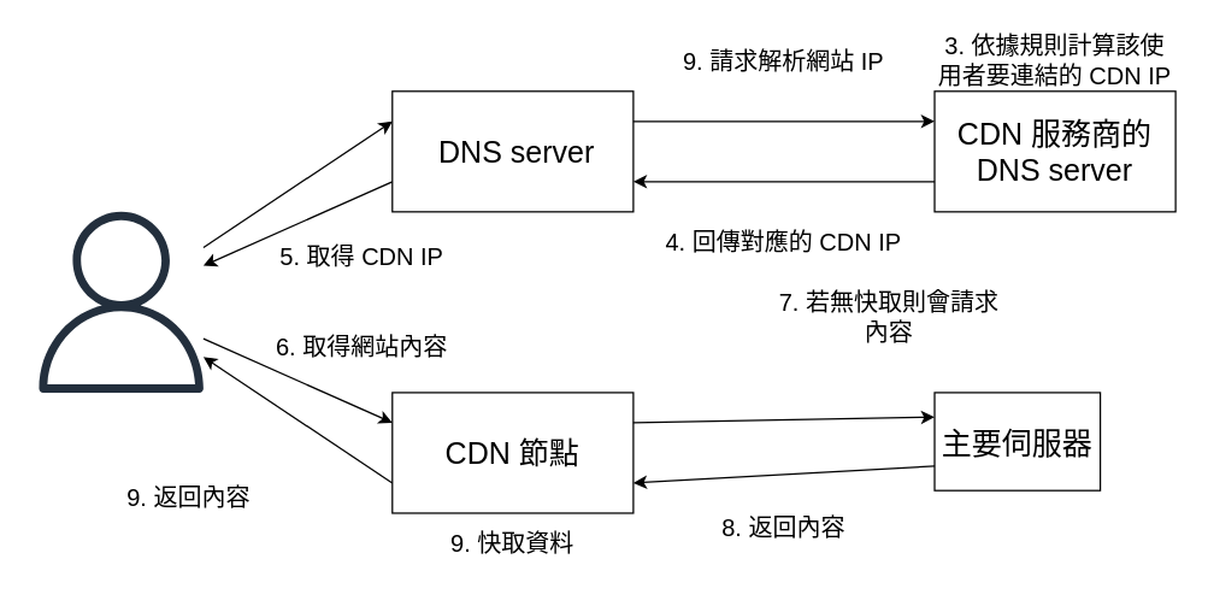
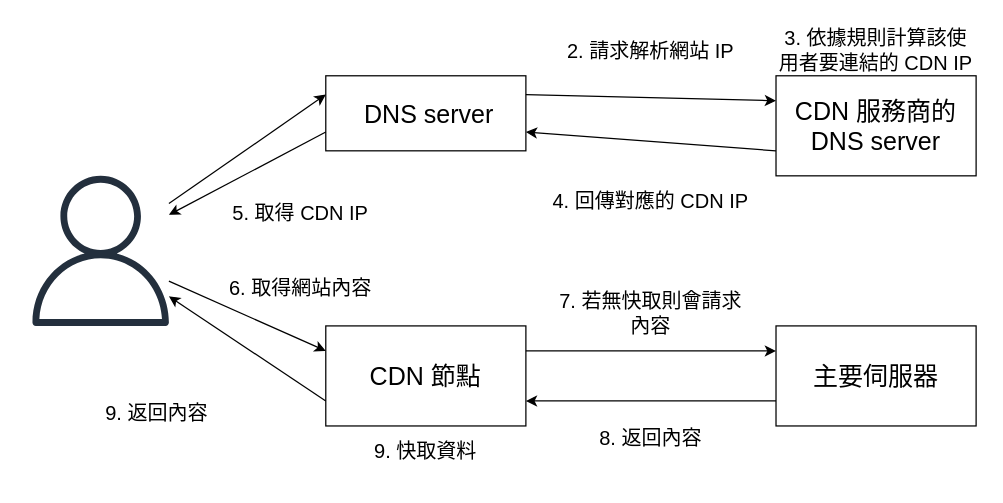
- <mxCell id="9" value="9. 請求解析網站 IP" style="text;html=1;strokeColor=none;fillColor=none;align=center;verticalAlign=middle;whiteSpace=wrap;rounded=0;fontSize=16;" parent="1" vertex="1"><mxGeometry x="440" y="20" width="160" height="40" as="geometry" /></mxCell>
+ <mxCell id="9" value="2. 請求解析網站 IP" style="text;html=1;strokeColor=none;fillColor=none;align=center;verticalAlign=middle;whiteSpace=wrap;rounded=0;fontSize=16;" parent="1" vertex="1"><mxGeometry x="440" y="20" width="160" height="40" as="geometry" /></mxCell>
- <mxCell id="3" value="&amp;nbsp;DNS server" style="rounded=0;whiteSpace=wrap;html=1;fontSize=20;" parent="1" vertex="1"><mxGeometry x="260" y="60" width="160" height="80" as="geometry" /></mxCell>
+ <mxCell id="3" value="&amp;nbsp;DNS server" style="rounded=0;whiteSpace=wrap;html=1;fontSize=20;" parent="1" vertex="1"><mxGeometry x="260" y="60" width="160" height="60" as="geometry" /></mxCell>
- <mxCell id="20" value="7. 若無快取則會請求內容" style="text;html=1;strokeColor=none;fillColor=none;align=center;verticalAlign=middle;whiteSpace=wrap;rounded=0;fontSize=16;" parent="1" vertex="1"><mxGeometry x="510" y="190" width="160" height="40" as="geometry" /></mxCell>
+ <mxCell id="20" value="7. 若無快取則會請求內容" style="text;html=1;strokeColor=none;fillColor=none;align=center;verticalAlign=middle;whiteSpace=wrap;rounded=0;fontSize=16;" parent="1" vertex="1"><mxGeometry x="440" y="230" width="160" height="40" as="geometry" /></mxCell>
- <mxCell id="6" value="主要伺服器" style="rounded=0;whiteSpace=wrap;html=1;fontSize=20;" parent="1" vertex="1"><mxGeometry x="620" y="260" width="110" height="65" as="geometry" /></mxCell>
+ <mxCell id="6" value="主要伺服器" style="rounded=0;whiteSpace=wrap;html=1;fontSize=20;" parent="1" vertex="1"><mxGeometry x="620" y="260" width="160" height="80" as="geometry" /></mxCell>
